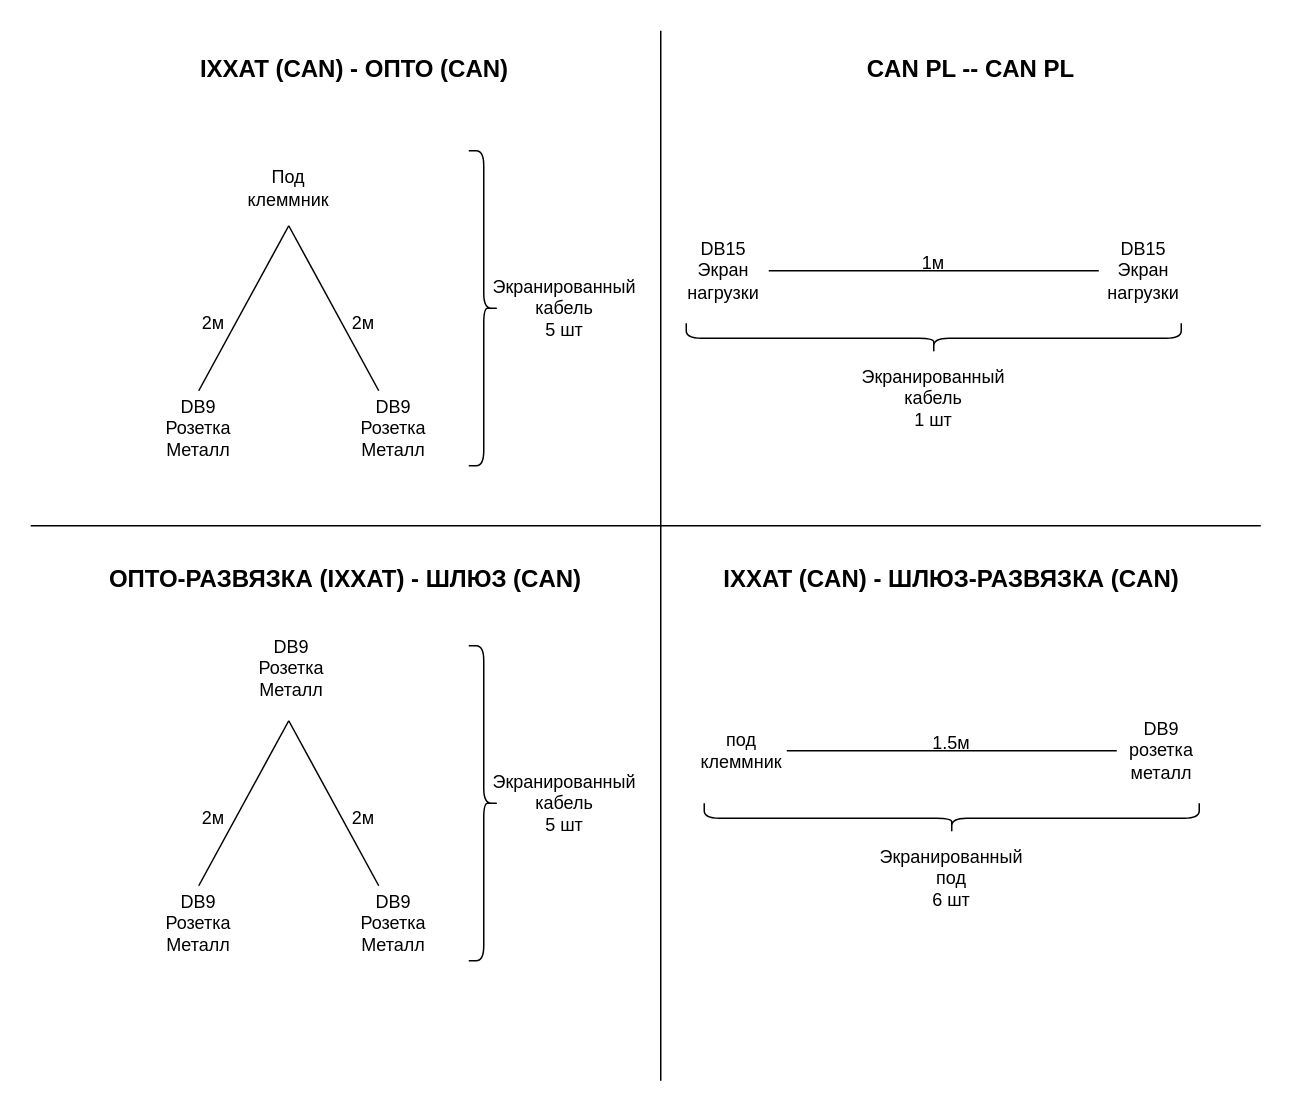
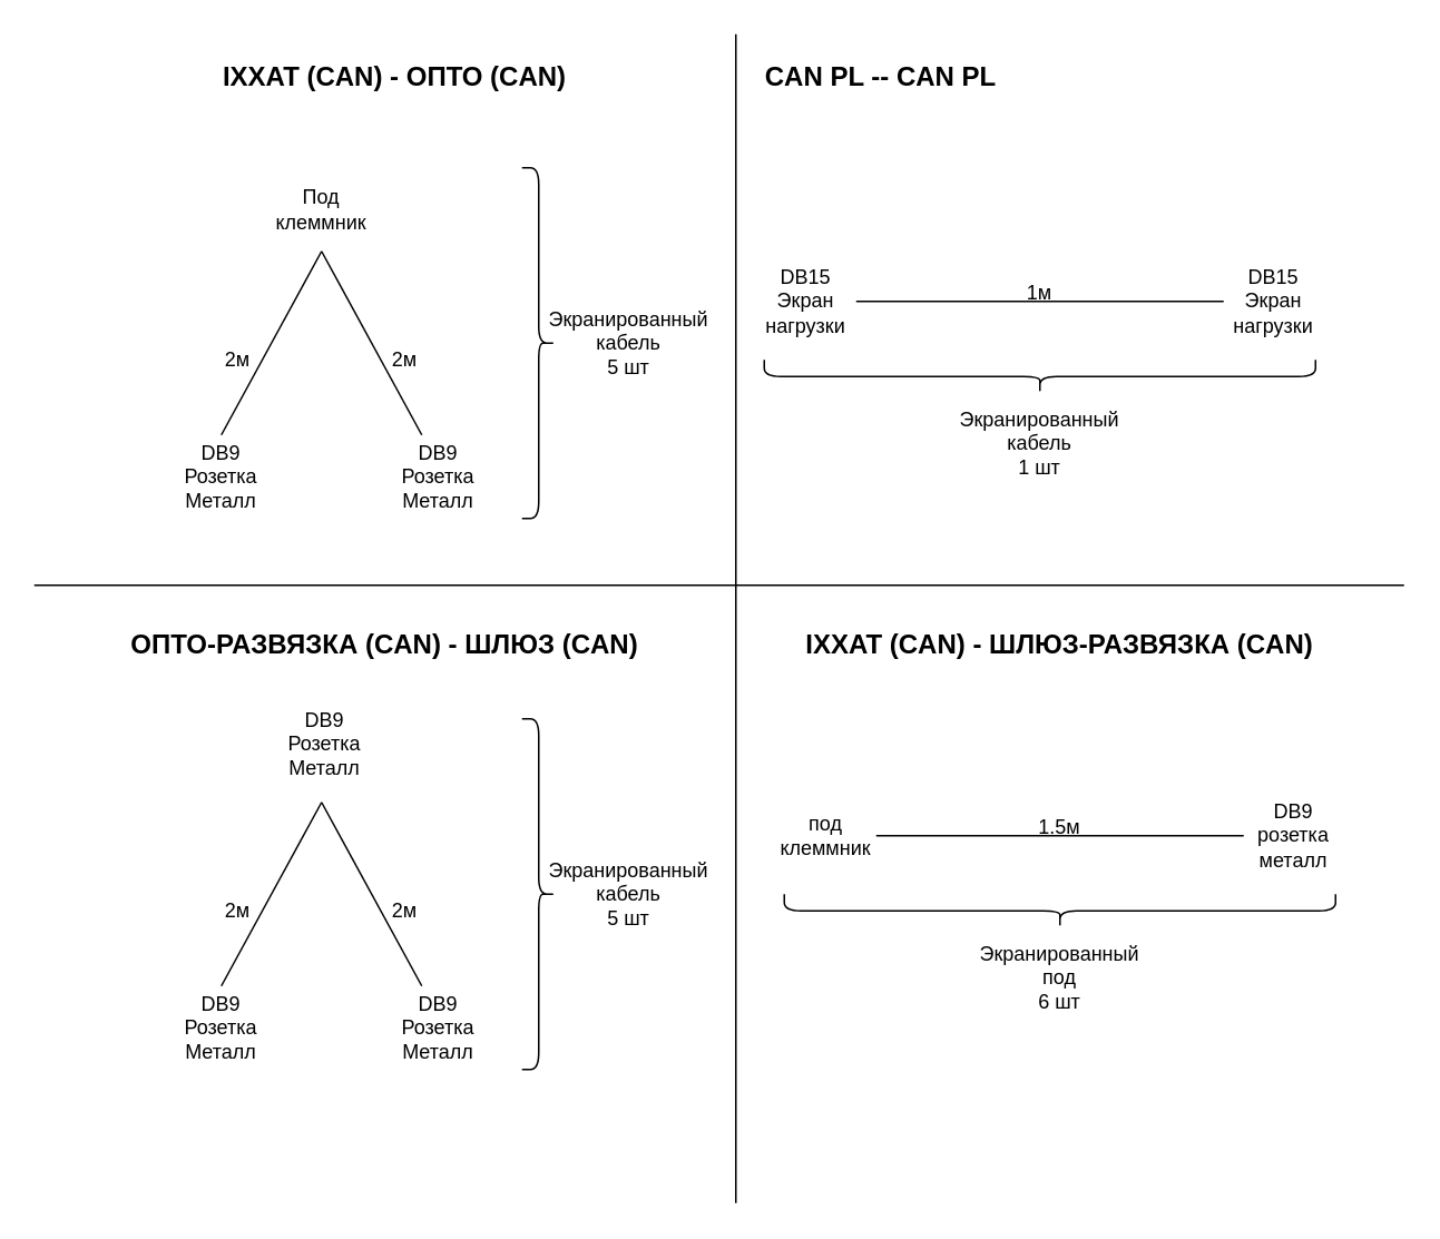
- <mxCell id="35" value="CAN PL -- CAN PL" style="text;html=1;align=center;verticalAlign=middle;whiteSpace=wrap;rounded=0;fontStyle=1;fontSize=16;" vertex="1" parent="1"><mxGeometry x="574" y="30" width="146" height="30" as="geometry" /></mxCell>
+ <mxCell id="35" value="CAN PL -- CAN PL" style="text;html=1;align=center;verticalAlign=middle;whiteSpace=wrap;rounded=0;fontStyle=1;fontSize=16;" vertex="1" parent="1"><mxGeometry x="454" y="30" width="146" height="30" as="geometry" /></mxCell>
- <mxCell id="36" value="ОПТО-РАЗВЯЗКА&amp;nbsp;(IXXAT)&amp;nbsp;- ШЛЮЗ (CAN)" style="text;html=1;align=center;verticalAlign=middle;whiteSpace=wrap;rounded=0;fontStyle=1;fontSize=16;" vertex="1" parent="1"><mxGeometry x="50" y="370" width="360" height="30" as="geometry" /></mxCell>
+ <mxCell id="36" value="ОПТО-РАЗВЯЗКА&amp;nbsp;(CAN)&amp;nbsp;- ШЛЮЗ (CAN)" style="text;html=1;align=center;verticalAlign=middle;whiteSpace=wrap;rounded=0;fontStyle=1;fontSize=16;" vertex="1" parent="1"><mxGeometry x="50" y="370" width="360" height="30" as="geometry" /></mxCell>
